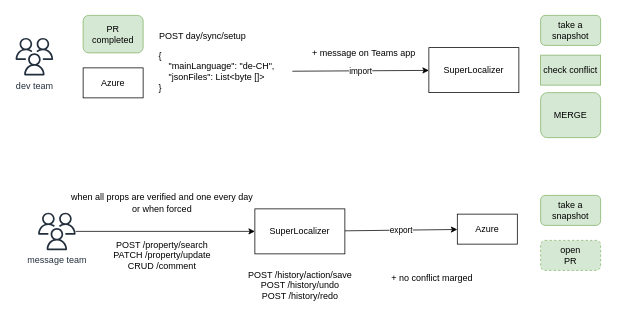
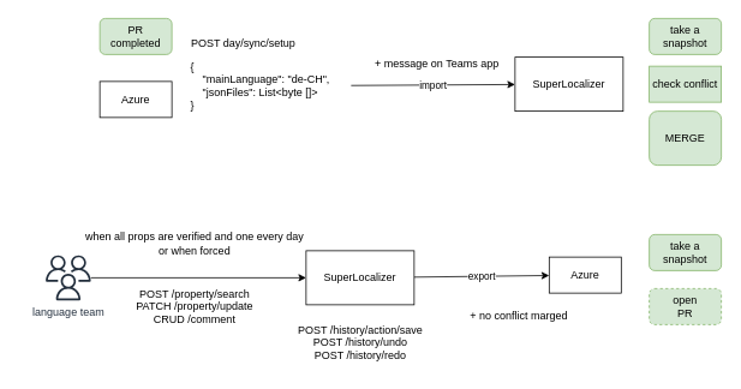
- <mxCell id="5" value="PR&lt;div&gt;completed&lt;/div&gt;" style="rounded=1;whiteSpace=wrap;html=1;fillColor=#d5e8d4;strokeColor=#82b366;" vertex="1" parent="1"><mxGeometry x="110" y="20" width="80" height="50" as="geometry" /></mxCell>
+ <mxCell id="5" value="PR&lt;div&gt;completed&lt;/div&gt;" style="rounded=1;whiteSpace=wrap;html=1;fillColor=#d5e8d4;strokeColor=#82b366;" vertex="1" parent="1"><mxGeometry x="110" y="20" width="80" height="40" as="geometry" /></mxCell>
- <mxCell id="13" value="dev team" style="sketch=0;outlineConnect=0;fontColor=#232F3E;gradientColor=none;fillColor=#232F3D;strokeColor=none;dashed=0;verticalLabelPosition=bottom;verticalAlign=top;align=center;html=1;fontSize=12;fontStyle=0;aspect=fixed;pointerEvents=1;shape=mxgraph.aws4.users;" vertex="1" parent="1"><mxGeometry x="20" y="50" width="50" height="50" as="geometry" /></mxCell>
- <mxCell id="15" value="message team" style="sketch=0;outlineConnect=0;fontColor=#232F3E;gradientColor=none;fillColor=#232F3D;strokeColor=none;dashed=0;verticalLabelPosition=bottom;verticalAlign=top;align=center;html=1;fontSize=12;fontStyle=0;aspect=fixed;pointerEvents=1;shape=mxgraph.aws4.users;" vertex="1" parent="1"><mxGeometry x="50" y="283" width="50" height="50" as="geometry" /></mxCell>
+ <mxCell id="15" value="language team" style="sketch=0;outlineConnect=0;fontColor=#232F3E;gradientColor=none;fillColor=#232F3D;strokeColor=none;dashed=0;verticalLabelPosition=bottom;verticalAlign=top;align=center;html=1;fontSize=12;fontStyle=0;aspect=fixed;pointerEvents=1;shape=mxgraph.aws4.users;" vertex="1" parent="1"><mxGeometry x="50" y="283" width="50" height="50" as="geometry" /></mxCell>
- <mxCell id="17" value="+ no conflict marged" style="text;html=1;align=center;verticalAlign=middle;resizable=0;points=[];autosize=1;strokeColor=none;fillColor=none;" vertex="1" parent="1"><mxGeometry x="510" y="356" width="130" height="30" as="geometry" /></mxCell>
+ <mxCell id="17" value="+ no conflict marged" style="text;html=1;align=center;verticalAlign=middle;resizable=0;points=[];autosize=1;strokeColor=none;fillColor=none;" vertex="1" parent="1"><mxGeometry x="510" y="336" width="130" height="30" as="geometry" /></mxCell>
